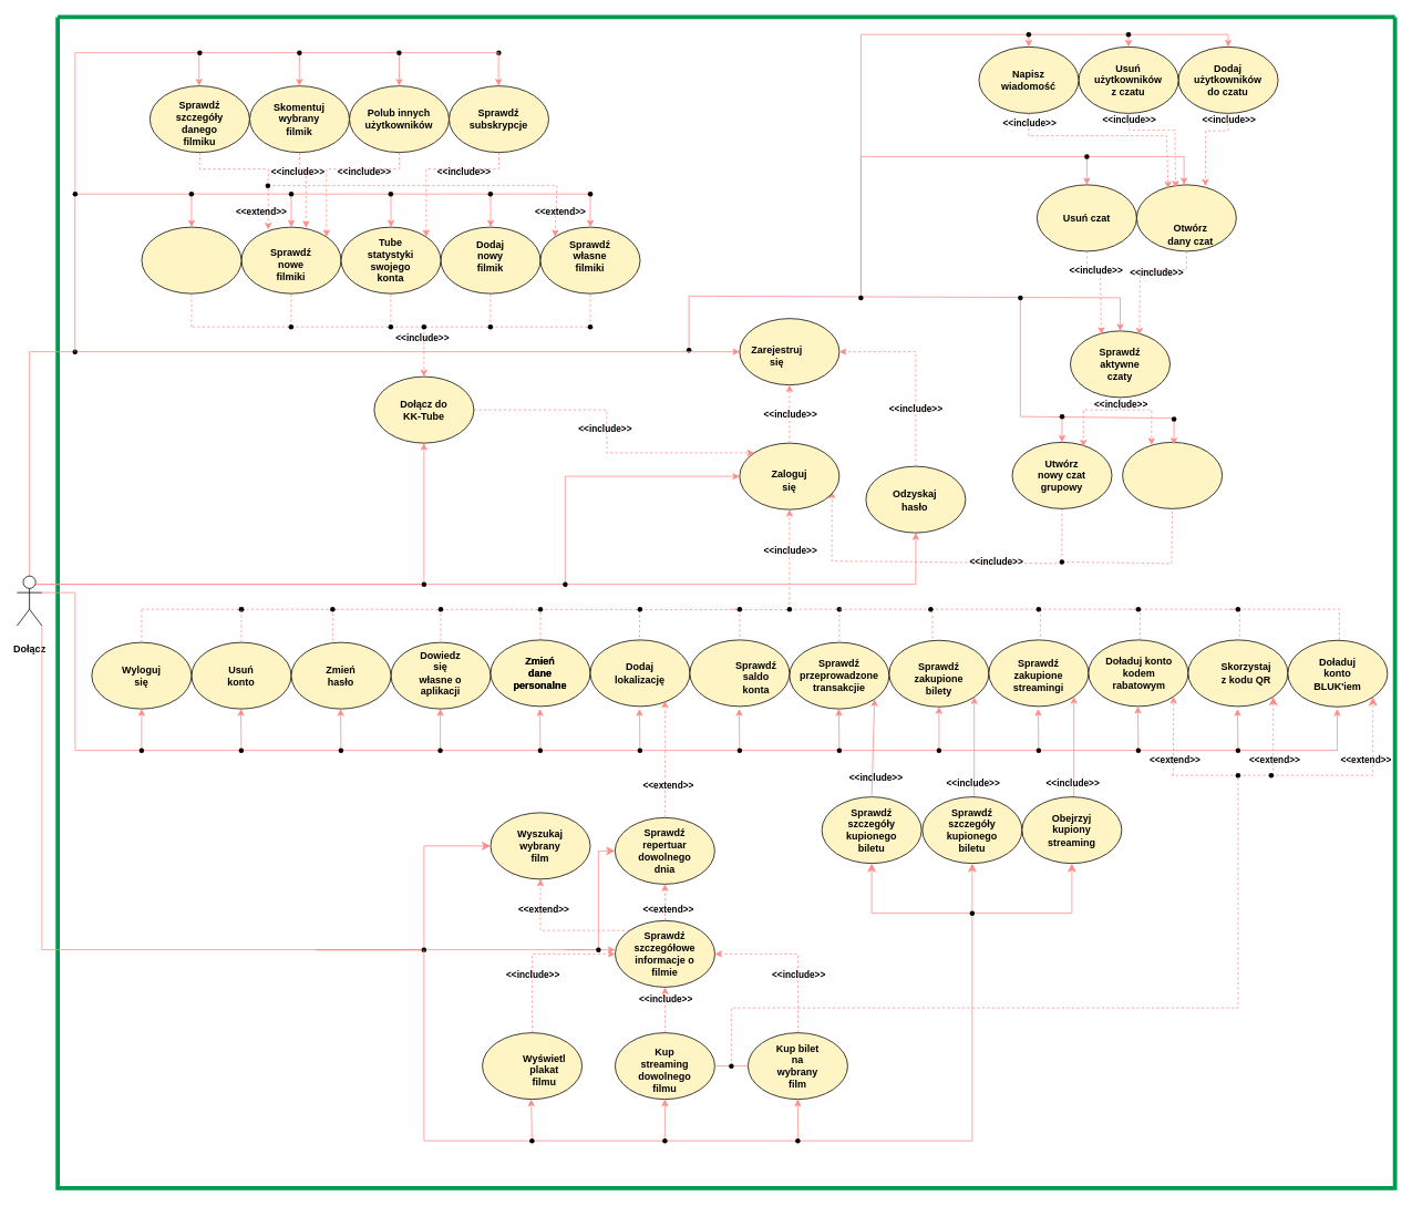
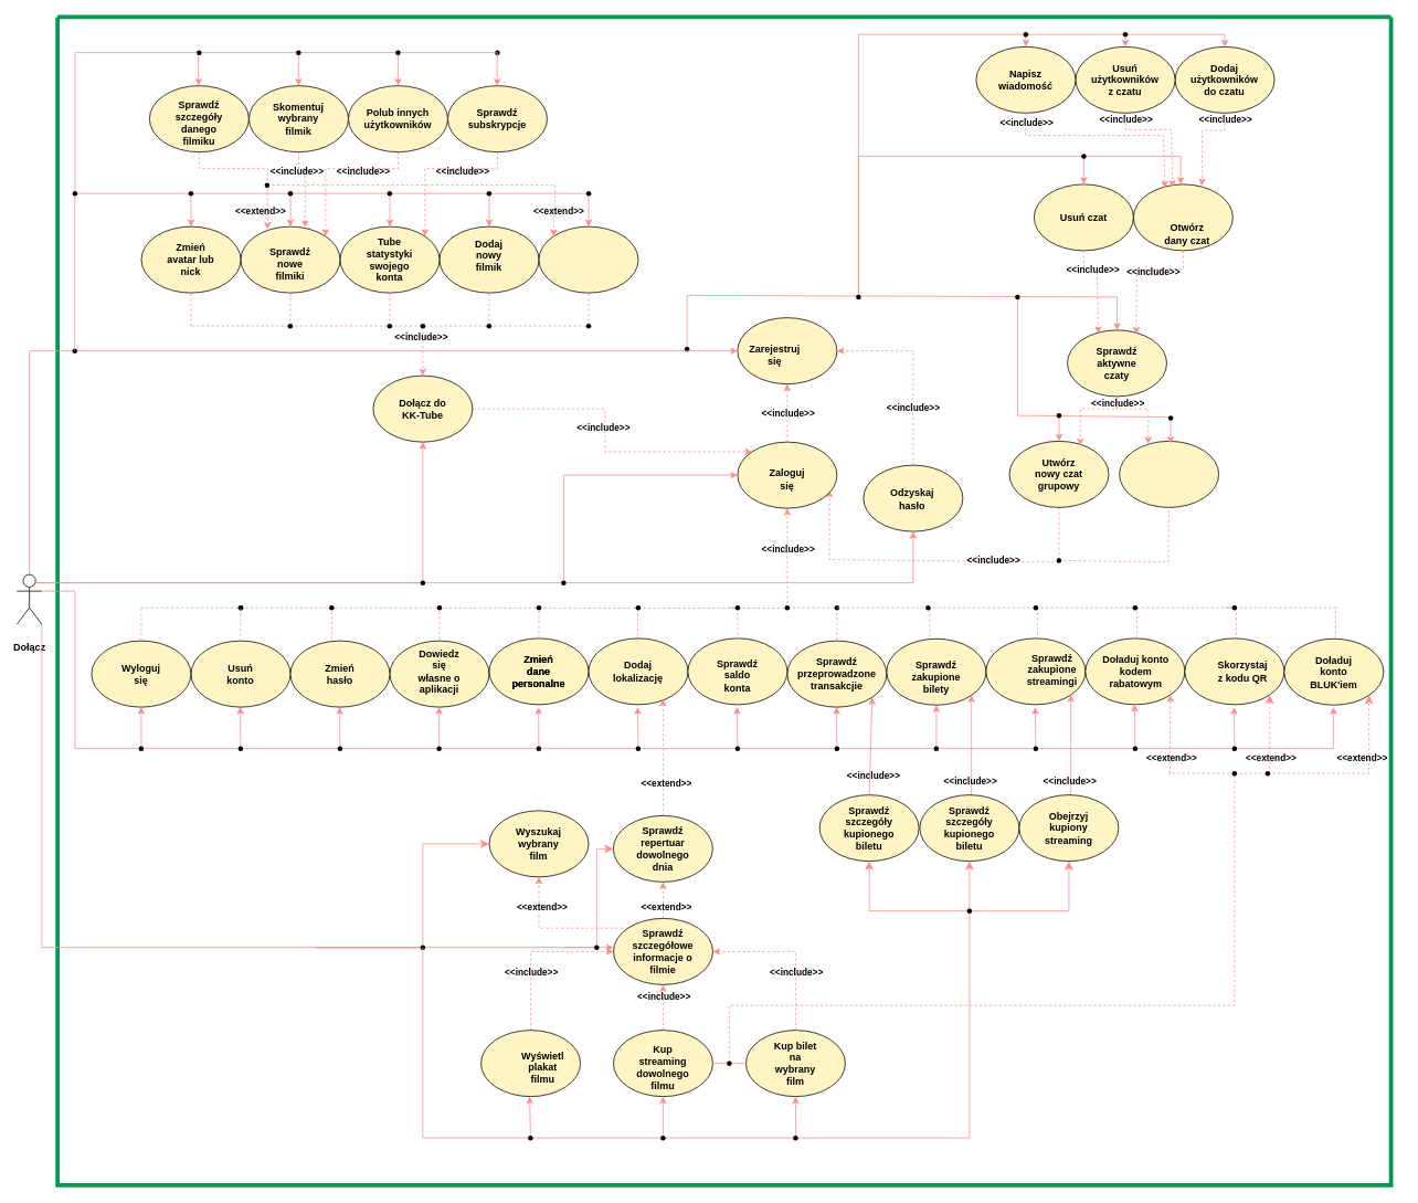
- <mxCell id="140" value="Sprawdź własne filmiki" style="text;html=1;strokeColor=none;fillColor=none;align=center;verticalAlign=middle;whiteSpace=wrap;rounded=0;labelBackgroundColor=none;fontStyle=1" parent="1" vertex="1"><mxGeometry x="680.18" y="293" width="60" height="30" as="geometry" /></mxCell>
+ <mxCell id="130" value="&lt;div&gt;Zmień avatar lub nick&lt;/div&gt;" style="text;html=1;strokeColor=none;fillColor=none;align=center;verticalAlign=middle;whiteSpace=wrap;rounded=0;labelBackgroundColor=none;fontStyle=1" parent="1" vertex="1"><mxGeometry x="200.18" y="298" width="60" height="30" as="geometry" /></mxCell>
- <mxCell id="115" value="Sprawdź zakupione streamingi" style="text;html=1;strokeColor=none;fillColor=none;align=center;verticalAlign=middle;whiteSpace=wrap;rounded=0;labelBackgroundColor=none;fontStyle=1" parent="1" vertex="1"><mxGeometry x="1220" y="798" width="60" height="30" as="geometry" /></mxCell>
+ <mxCell id="115" value="Sprawdź zakupione streamingi" style="text;html=1;strokeColor=none;fillColor=none;align=center;verticalAlign=middle;whiteSpace=wrap;rounded=0;labelBackgroundColor=none;fontStyle=1" parent="1" vertex="1"><mxGeometry x="1240" y="793" width="60" height="30" as="geometry" /></mxCell>
- <mxCell id="125" value="Sprawdź saldo konta" style="text;html=1;strokeColor=none;fillColor=none;align=center;verticalAlign=middle;whiteSpace=wrap;rounded=0;labelBackgroundColor=none;fontStyle=1" parent="1" vertex="1"><mxGeometry x="880" y="800" width="60" height="30" as="geometry" /></mxCell>
+ <mxCell id="125" value="Sprawdź saldo konta" style="text;html=1;strokeColor=none;fillColor=none;align=center;verticalAlign=middle;whiteSpace=wrap;rounded=0;labelBackgroundColor=none;fontStyle=1" parent="1" vertex="1"><mxGeometry x="860" y="800" width="60" height="30" as="geometry" /></mxCell>
